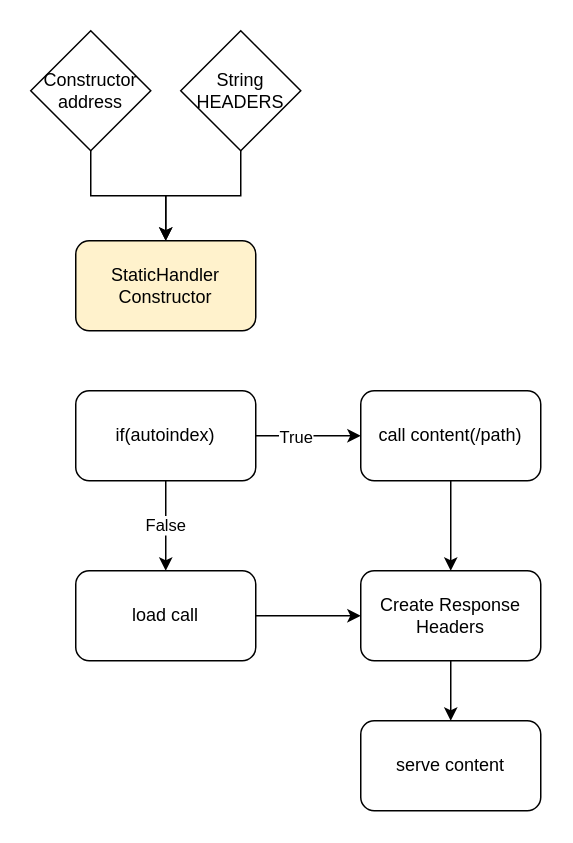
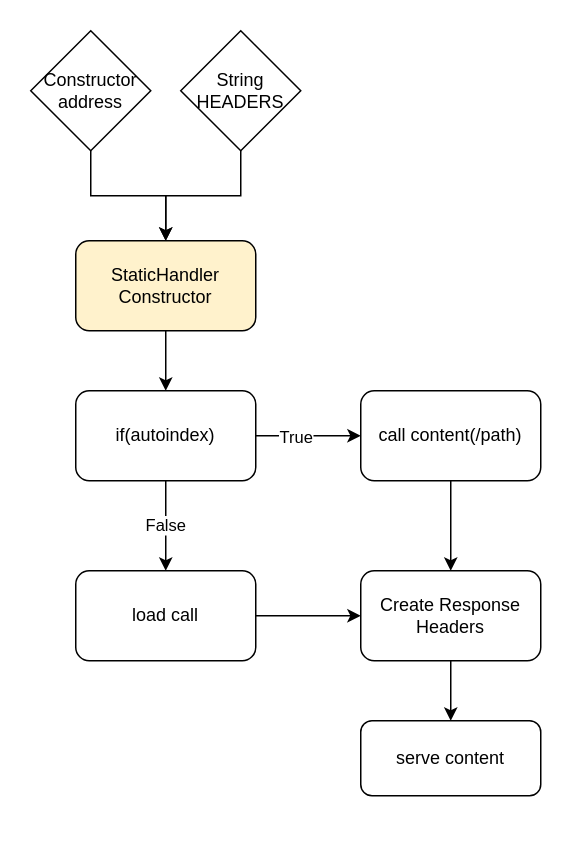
+ <mxCell id="2" style="edgeStyle=orthogonalEdgeStyle;rounded=0;orthogonalLoop=1;jettySize=auto;html=1;entryX=0.5;entryY=0;entryDx=0;entryDy=0;" edge="1" parent="1" source="3" target="13"><mxGeometry relative="1" as="geometry" /></mxCell>
- <mxCell id="18" value="serve content" style="whiteSpace=wrap;html=1;rounded=1;" vertex="1" parent="1"><mxGeometry x="240" y="480" width="120" height="60" as="geometry" /></mxCell>
+ <mxCell id="18" value="serve content" style="whiteSpace=wrap;html=1;rounded=1;" vertex="1" parent="1"><mxGeometry x="240" y="480" width="120" height="50" as="geometry" /></mxCell>
